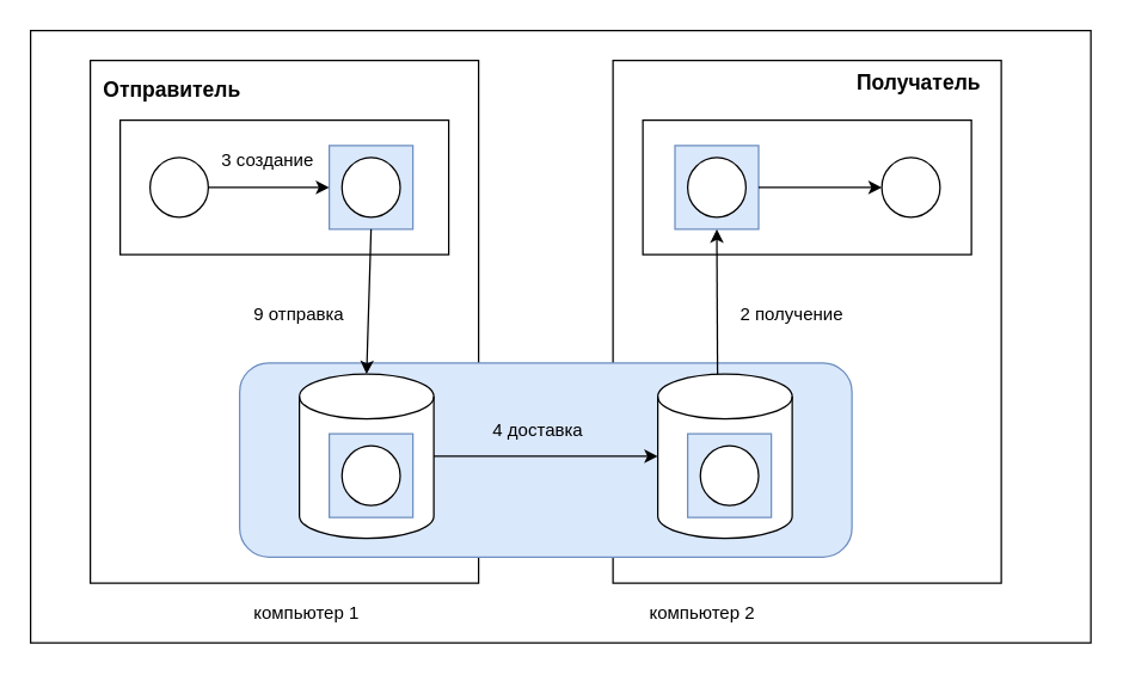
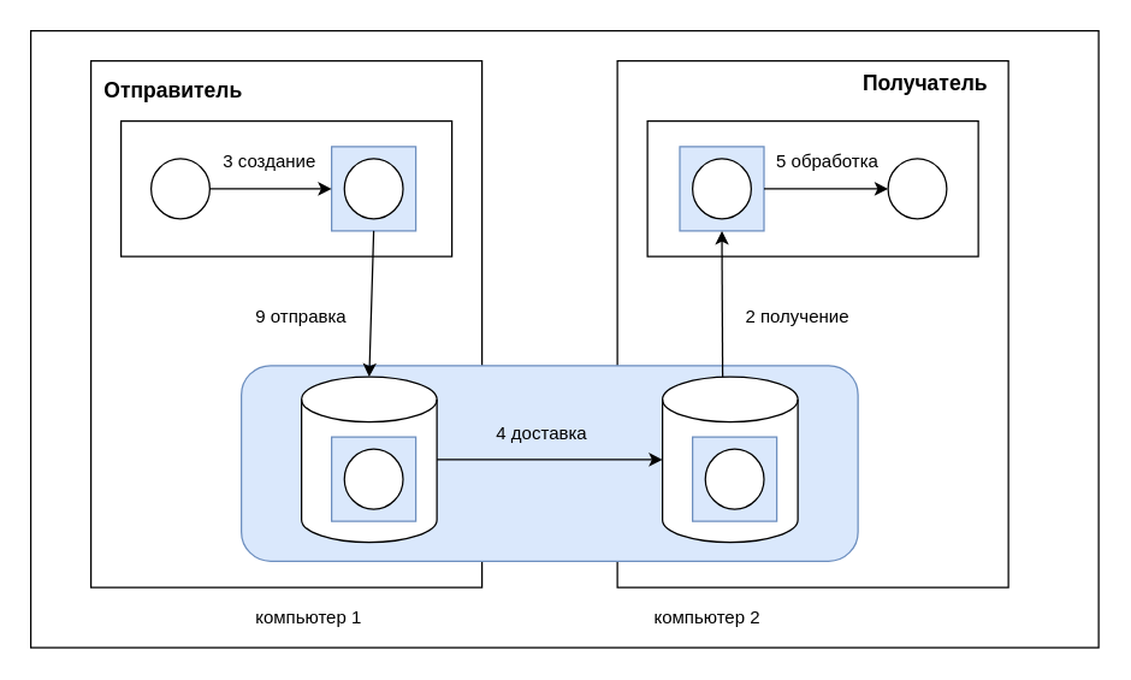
+ <mxCell id="29" value="5 обработка" style="text;html=1;strokeColor=none;fillColor=none;align=center;verticalAlign=middle;whiteSpace=wrap;rounded=0;" vertex="1" parent="1"><mxGeometry x="510" y="97" width="80" height="20" as="geometry" /></mxCell>
